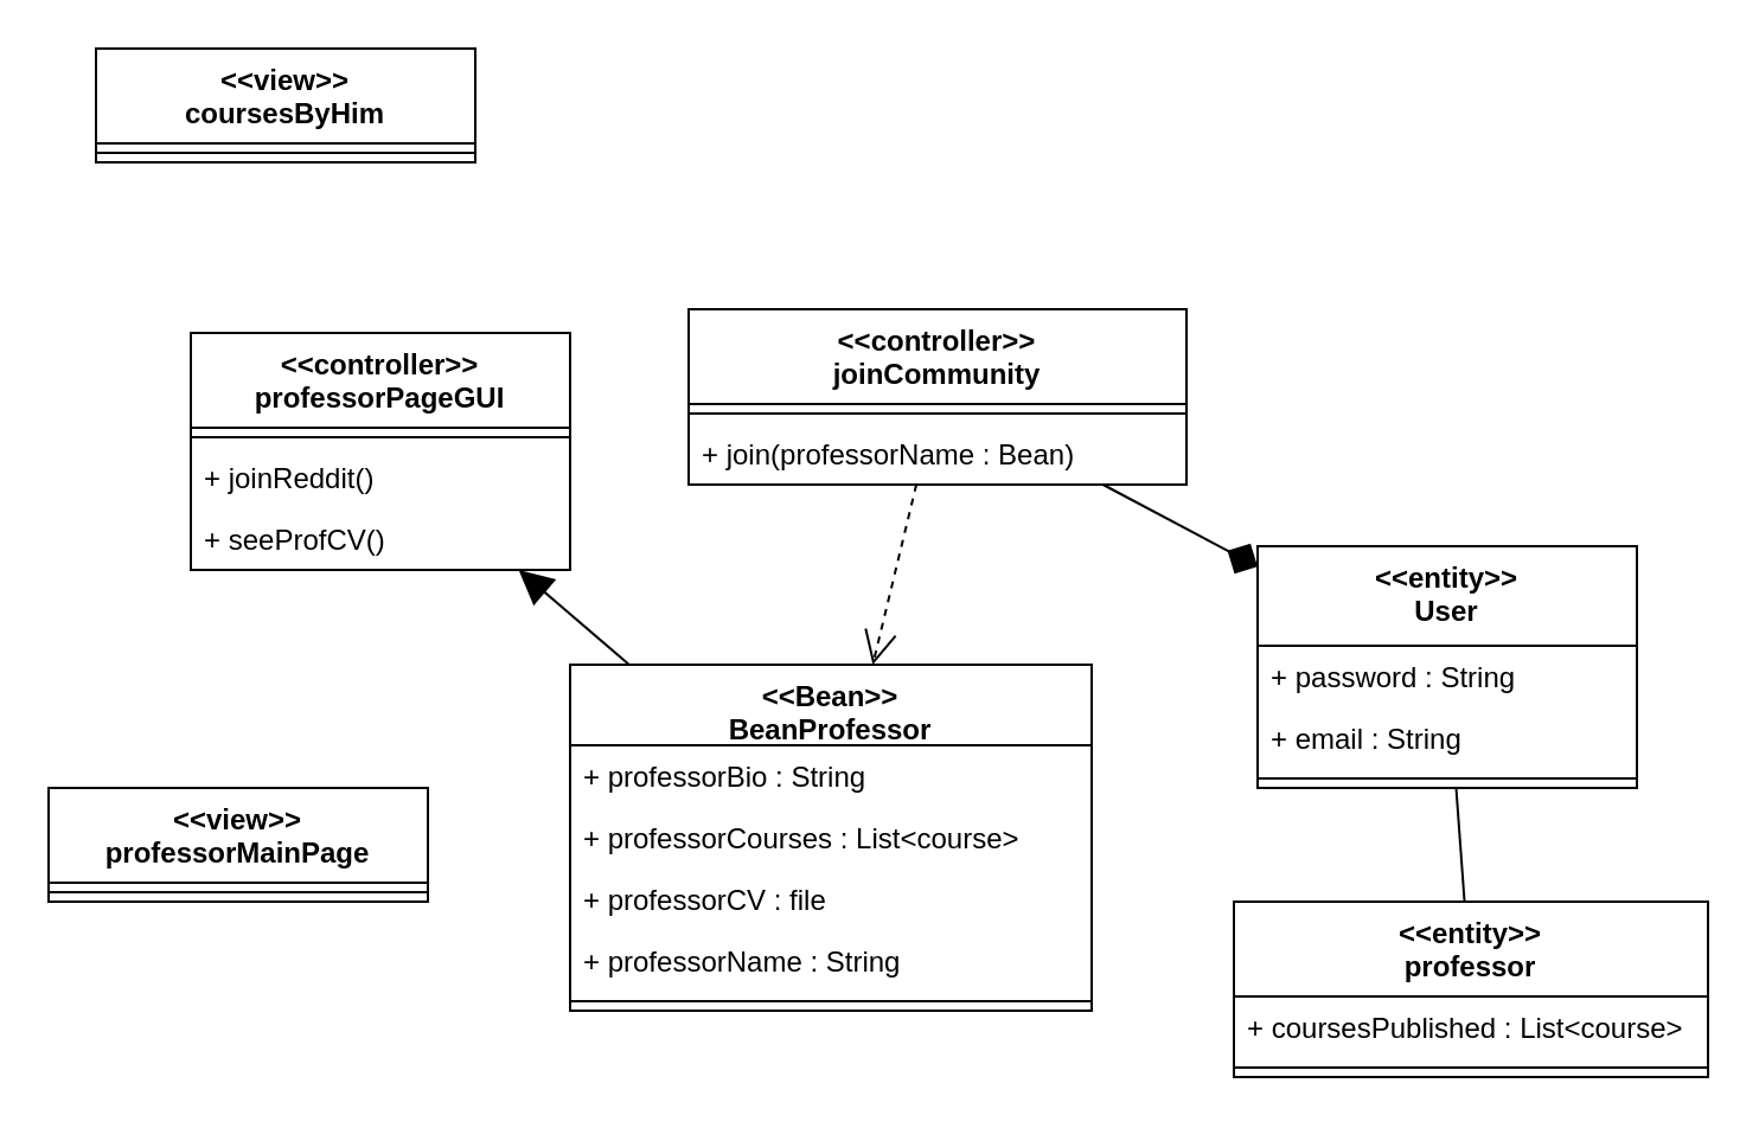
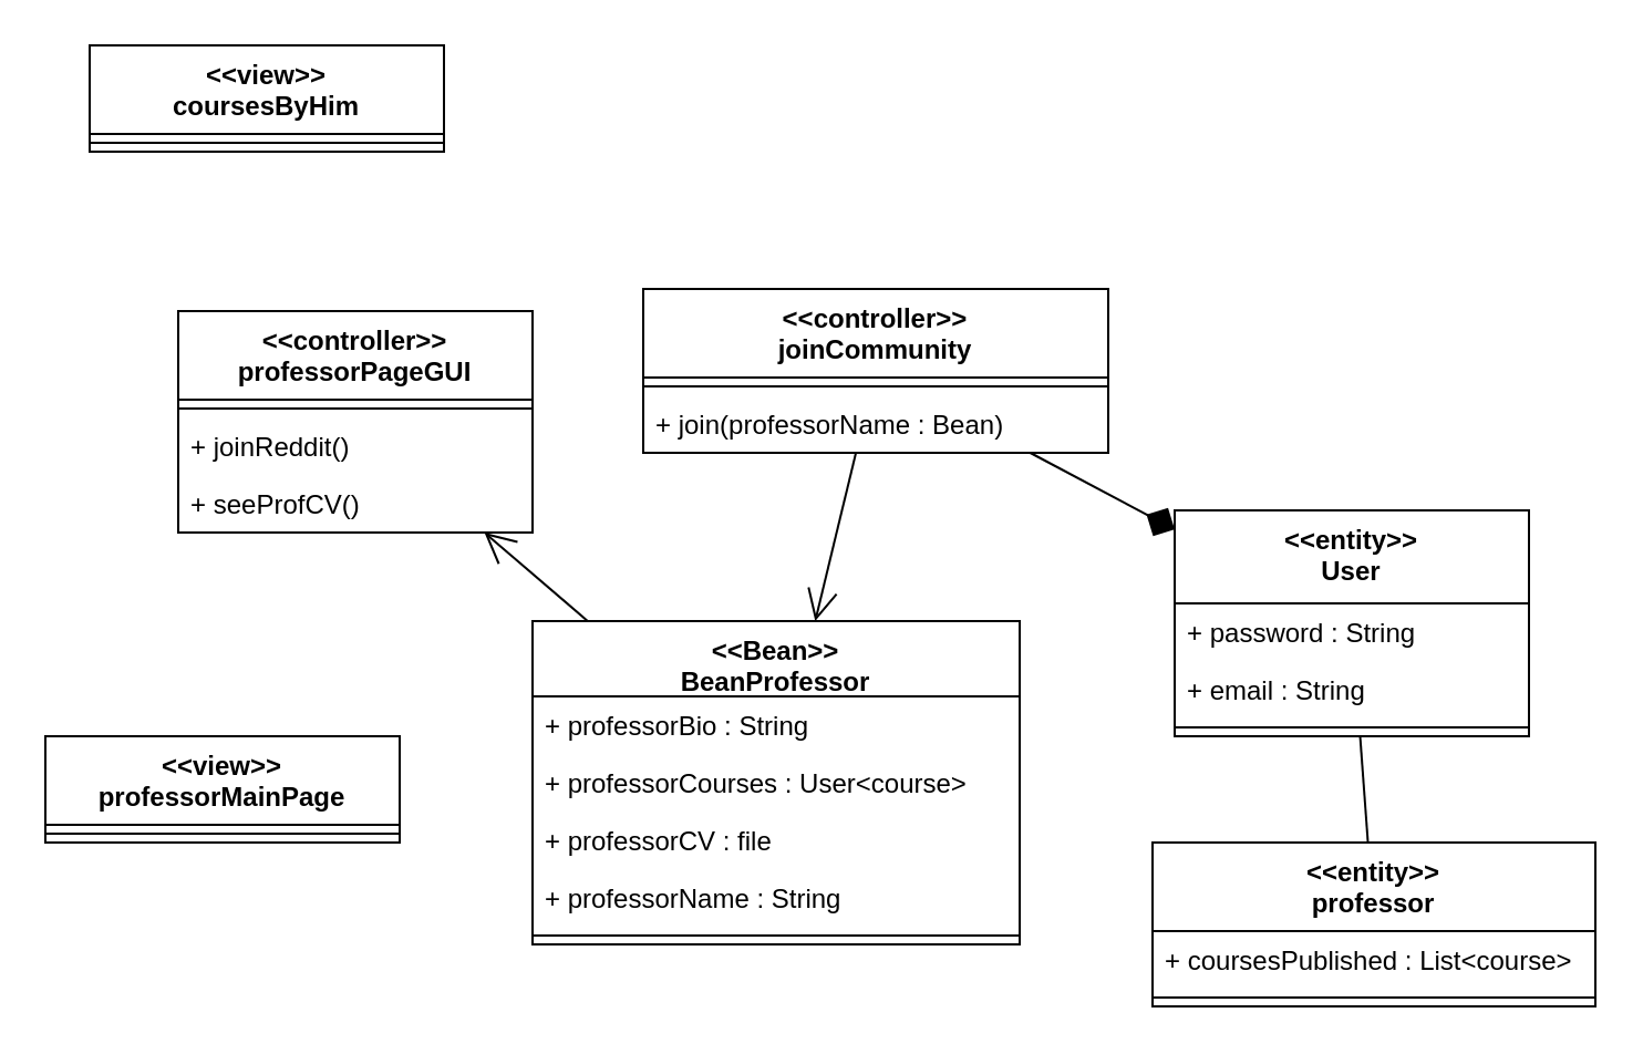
- <mxCell id="26" value="" style="endArrow=open;endFill=1;endSize=12;html=1;rounded=0;dashed=1;" parent="1" source="2" target="20" edge="1"><mxGeometry width="160" relative="1" as="geometry"><mxPoint x="142" y="250" as="sourcePoint" /><mxPoint x="103" y="320" as="targetPoint" /></mxGeometry></mxCell>
+ <mxCell id="26" value="" style="endArrow=open;endFill=1;endSize=12;html=1;rounded=0;" parent="1" source="2" target="20" edge="1"><mxGeometry width="160" relative="1" as="geometry"><mxPoint x="142" y="250" as="sourcePoint" /><mxPoint x="103" y="320" as="targetPoint" /></mxGeometry></mxCell>
- <mxCell id="27" value="" style="endArrow=block;endFill=1;endSize=12;html=1;rounded=0;" parent="1" source="20" target="5" edge="1"><mxGeometry width="160" relative="1" as="geometry"><mxPoint x="433" y="184" as="sourcePoint" /><mxPoint x="376" y="356" as="targetPoint" /></mxGeometry></mxCell>
+ <mxCell id="27" value="" style="endArrow=open;endFill=1;endSize=12;html=1;rounded=0;" parent="1" source="20" target="5" edge="1"><mxGeometry width="160" relative="1" as="geometry"><mxPoint x="433" y="184" as="sourcePoint" /><mxPoint x="376" y="356" as="targetPoint" /></mxGeometry></mxCell>
- <mxCell id="22" value="+ professorCourses : List&amp;lt;course&amp;gt;" style="text;strokeColor=none;fillColor=none;align=left;verticalAlign=top;spacingLeft=4;spacingRight=4;overflow=hidden;rotatable=0;points=[[0,0.5],[1,0.5]];portConstraint=eastwest;whiteSpace=wrap;html=1;" parent="20" vertex="1"><mxGeometry y="60" width="220" height="26" as="geometry" /></mxCell>
+ <mxCell id="22" value="+ professorCourses : User&amp;lt;course&amp;gt;" style="text;strokeColor=none;fillColor=none;align=left;verticalAlign=top;spacingLeft=4;spacingRight=4;overflow=hidden;rotatable=0;points=[[0,0.5],[1,0.5]];portConstraint=eastwest;whiteSpace=wrap;html=1;" parent="20" vertex="1"><mxGeometry y="60" width="220" height="26" as="geometry" /></mxCell>
